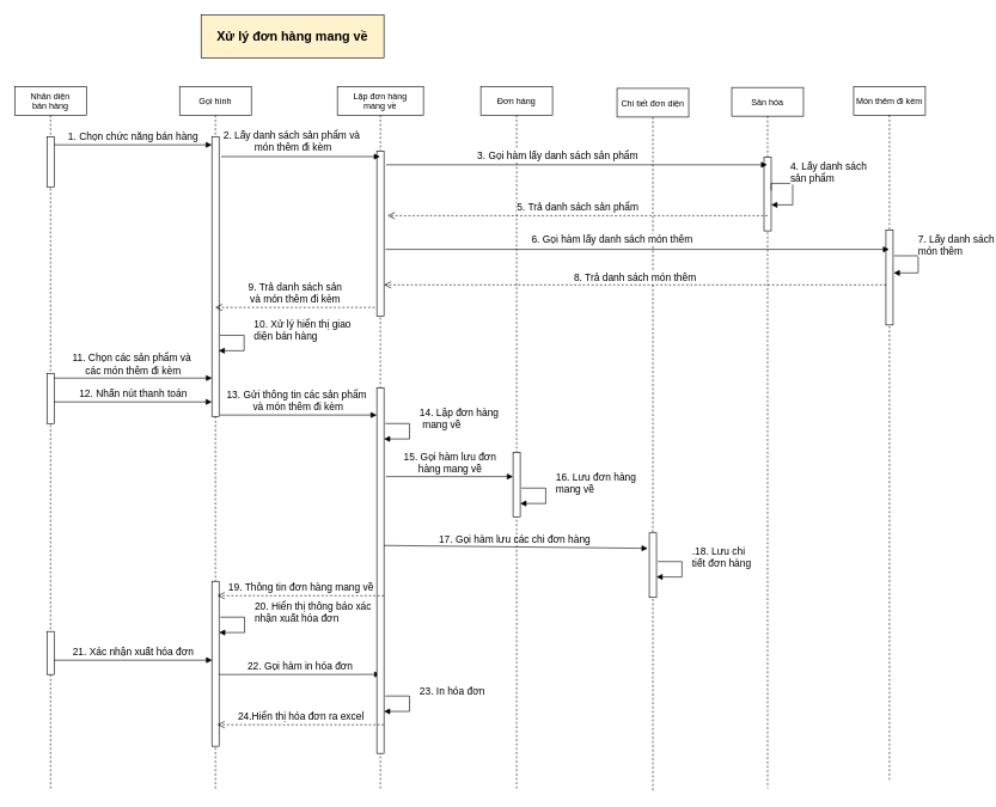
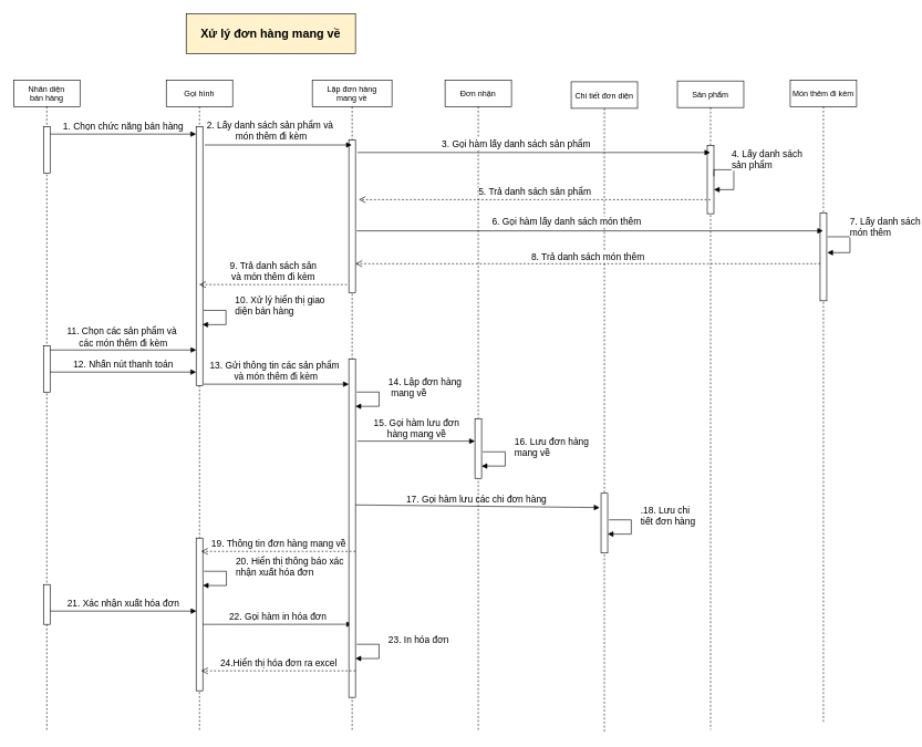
- <mxCell id="24" value="Đơn hàng" style="shape=umlLifeline;perimeter=lifelinePerimeter;container=1;collapsible=0;recursiveResize=0;rounded=0;shadow=0;strokeWidth=1;" vertex="1" parent="1"><mxGeometry x="670" y="120" width="100" height="980" as="geometry" /></mxCell>
+ <mxCell id="24" value="Đơn nhận" style="shape=umlLifeline;perimeter=lifelinePerimeter;container=1;collapsible=0;recursiveResize=0;rounded=0;shadow=0;strokeWidth=1;" vertex="1" parent="1"><mxGeometry x="670" y="120" width="100" height="980" as="geometry" /></mxCell>
- <mxCell id="18" value="Sản hóa" style="shape=umlLifeline;perimeter=lifelinePerimeter;container=1;collapsible=0;recursiveResize=0;rounded=0;shadow=0;strokeWidth=1;" vertex="1" parent="1"><mxGeometry x="1020" y="121.25" width="100" height="977.5" as="geometry" /></mxCell>
+ <mxCell id="18" value="Sản phẩm" style="shape=umlLifeline;perimeter=lifelinePerimeter;container=1;collapsible=0;recursiveResize=0;rounded=0;shadow=0;strokeWidth=1;" vertex="1" parent="1"><mxGeometry x="1020" y="121.25" width="100" height="977.5" as="geometry" /></mxCell>
